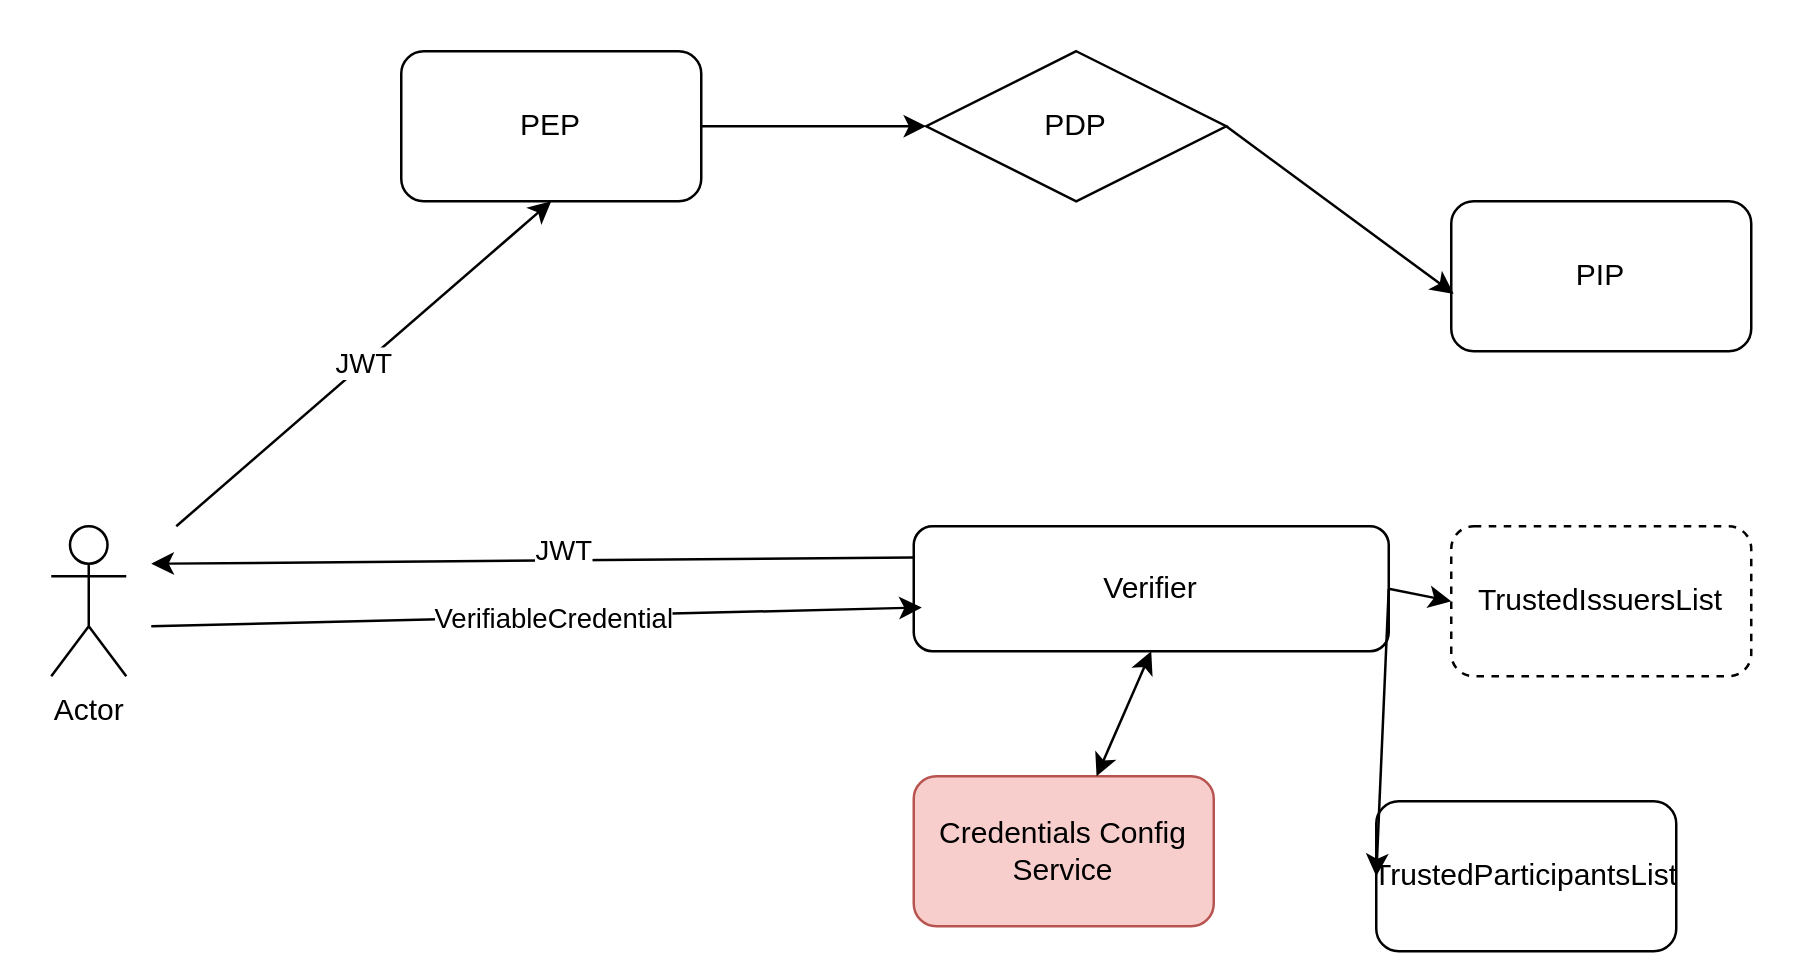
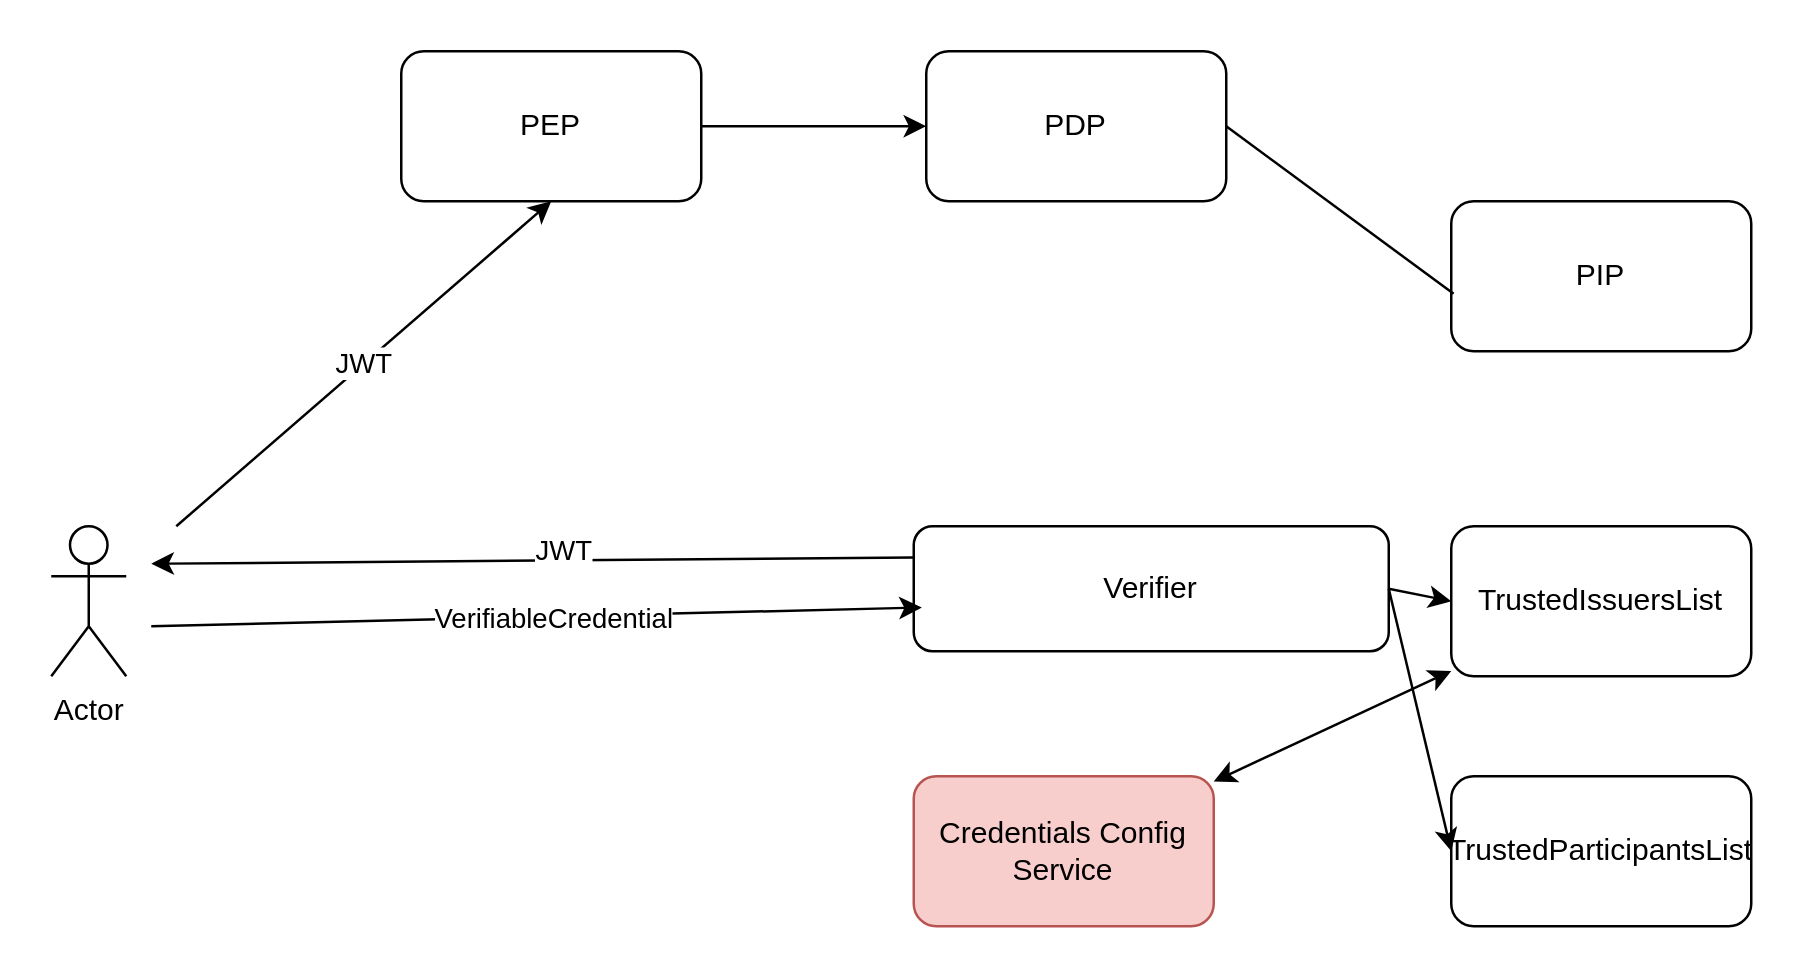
- <mxCell id="2" value="PDP" style="rhombus;whiteSpace=wrap;html=1;" parent="1" vertex="1"><mxGeometry x="370" y="20" width="120" height="60" as="geometry" /></mxCell>
+ <mxCell id="2" value="PDP" style="rounded=1;whiteSpace=wrap;html=1;" parent="1" vertex="1"><mxGeometry x="370" y="20" width="120" height="60" as="geometry" /></mxCell>
- <mxCell id="4" value="" style="endArrow=classic;html=1;rounded=0;entryX=0.008;entryY=0.617;entryDx=0;entryDy=0;exitX=1;exitY=0.5;exitDx=0;exitDy=0;entryPerimeter=0;" parent="1" source="2" target="3" edge="1"><mxGeometry width="50" height="50" relative="1" as="geometry"><mxPoint x="500" y="50" as="sourcePoint" /><mxPoint x="590" y="0" as="targetPoint" /></mxGeometry></mxCell>
+ <mxCell id="4" value="" style="endArrow=none;html=1;rounded=0;entryX=0.008;entryY=0.617;entryDx=0;entryDy=0;exitX=1;exitY=0.5;exitDx=0;exitDy=0;entryPerimeter=0;" parent="1" source="2" target="3" edge="1"><mxGeometry width="50" height="50" relative="1" as="geometry"><mxPoint x="500" y="50" as="sourcePoint" /><mxPoint x="590" y="0" as="targetPoint" /></mxGeometry></mxCell>
- <mxCell id="8" value="TrustedIssuersList" style="rounded=1;whiteSpace=wrap;html=1;dashed=1;" parent="1" vertex="1"><mxGeometry x="580" y="210" width="120" height="60" as="geometry" /></mxCell>
+ <mxCell id="8" value="TrustedIssuersList" style="rounded=1;whiteSpace=wrap;html=1;" parent="1" vertex="1"><mxGeometry x="580" y="210" width="120" height="60" as="geometry" /></mxCell>
- <mxCell id="19" value="" style="endArrow=classic;startArrow=classic;html=1;rounded=0;entryX=0.5;entryY=1;entryDx=0;entryDy=0;" edge="1" parent="1" source="18" target="7"><mxGeometry width="50" height="50" relative="1" as="geometry"><mxPoint x="290" y="450" as="sourcePoint" /><mxPoint x="340" y="400" as="targetPoint" /></mxGeometry></mxCell>
+ <mxCell id="19" value="" style="endArrow=classic;startArrow=classic;html=1;rounded=0;" edge="1" parent="1" source="18" target="8"><mxGeometry width="50" height="50" relative="1" as="geometry"><mxPoint x="290" y="450" as="sourcePoint" /><mxPoint x="340" y="400" as="targetPoint" /></mxGeometry></mxCell>
- <mxCell id="9" value="TrustedParticipantsList" style="rounded=1;whiteSpace=wrap;html=1;" parent="1" vertex="1"><mxGeometry x="550" y="320" width="120" height="60" as="geometry" /></mxCell>
+ <mxCell id="9" value="TrustedParticipantsList" style="rounded=1;whiteSpace=wrap;html=1;" parent="1" vertex="1"><mxGeometry x="580" y="310" width="120" height="60" as="geometry" /></mxCell>
